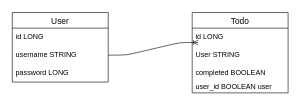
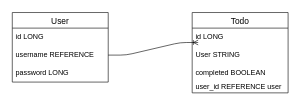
- <mxCell id="9" value="username STRING" style="text;strokeColor=none;fillColor=none;spacingLeft=4;spacingRight=4;overflow=hidden;rotatable=0;points=[[0,0.5],[1,0.5]];portConstraint=eastwest;fontSize=12;" vertex="1" parent="7"><mxGeometry y="56" width="160" height="30" as="geometry" /></mxCell>
+ <mxCell id="9" value="username REFERENCE" style="text;strokeColor=none;fillColor=none;spacingLeft=4;spacingRight=4;overflow=hidden;rotatable=0;points=[[0,0.5],[1,0.5]];portConstraint=eastwest;fontSize=12;" vertex="1" parent="7"><mxGeometry y="56" width="160" height="30" as="geometry" /></mxCell>
- <mxCell id="6" value="user_id BOOLEAN user" style="text;strokeColor=none;fillColor=none;spacingLeft=4;spacingRight=4;overflow=hidden;rotatable=0;points=[[0,0.5],[1,0.5]];portConstraint=eastwest;fontSize=12;" vertex="1" parent="2"><mxGeometry y="110" width="160" height="24" as="geometry" /></mxCell>
+ <mxCell id="6" value="user_id REFERENCE user" style="text;strokeColor=none;fillColor=none;spacingLeft=4;spacingRight=4;overflow=hidden;rotatable=0;points=[[0,0.5],[1,0.5]];portConstraint=eastwest;fontSize=12;" vertex="1" parent="2"><mxGeometry y="110" width="160" height="24" as="geometry" /></mxCell>
